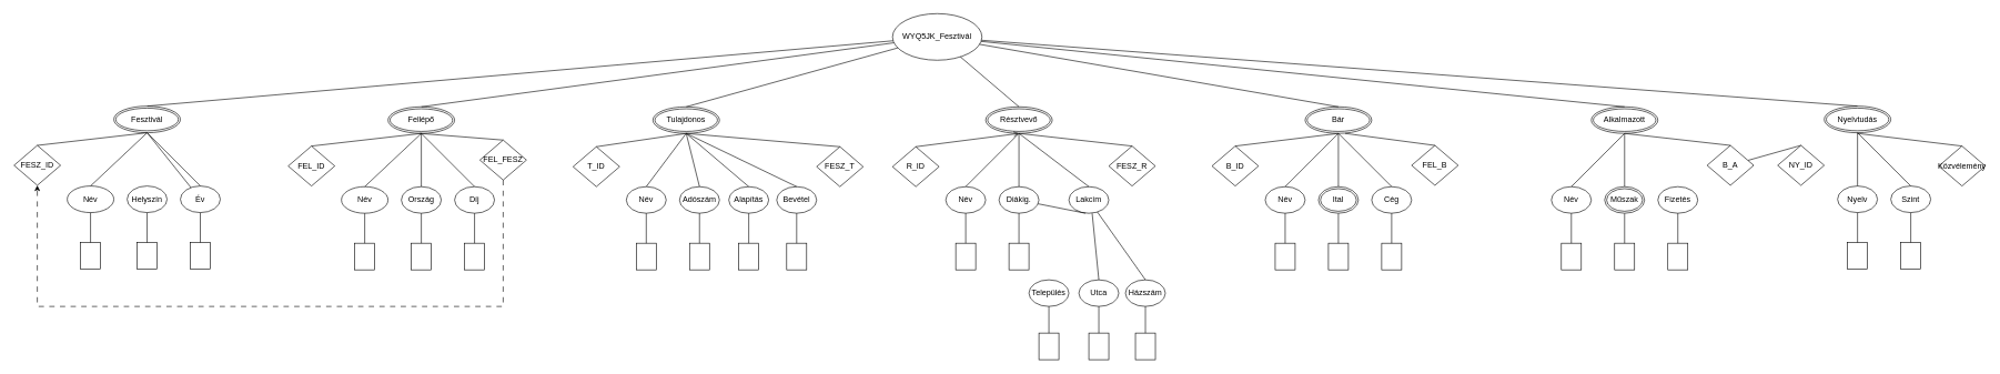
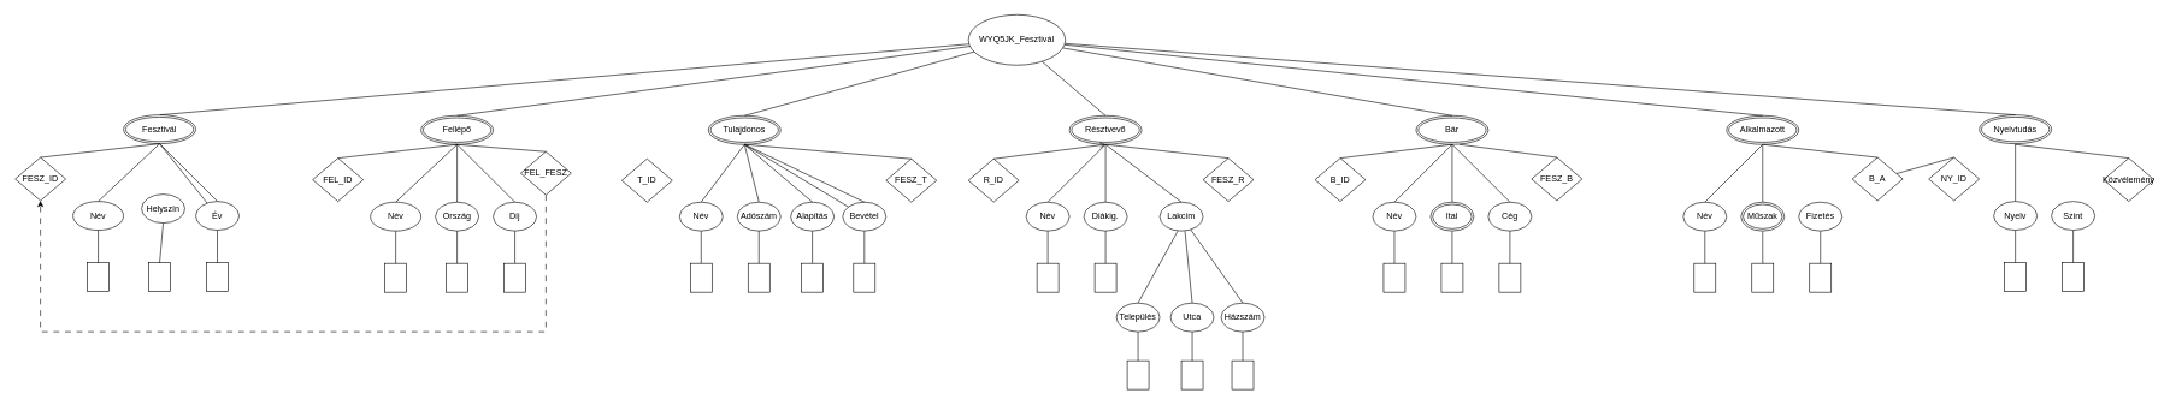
- <mxCell id="29" value="" style="endArrow=none;html=1;rounded=0;exitX=0.5;exitY=1;exitDx=0;exitDy=0;entryX=0.5;entryY=0;entryDx=0;entryDy=0;" parent="1" source="4" target="24" edge="1"><mxGeometry relative="1" as="geometry"><mxPoint x="980" y="230" as="sourcePoint" /><mxPoint x="1140" y="230" as="targetPoint" /></mxGeometry></mxCell>
+ <mxCell id="29" value="" style="endArrow=none;html=1;rounded=0;exitX=0.5;exitY=1;exitDx=0;exitDy=0;" parent="1" source="4" target="23" edge="1"><mxGeometry relative="1" as="geometry"><mxPoint x="980" y="230" as="sourcePoint" /><mxPoint x="1140" y="230" as="targetPoint" /></mxGeometry></mxCell>
- <mxCell id="81" value="" style="endArrow=none;html=1;rounded=0;exitX=0.5;exitY=0;exitDx=0;exitDy=0;entryX=0.5;entryY=1;entryDx=0;entryDy=0;" parent="1" source="78" target="77" edge="1"><mxGeometry relative="1" as="geometry"><mxPoint x="2810" y="229" as="sourcePoint" /><mxPoint x="2970" y="229" as="targetPoint" /></mxGeometry></mxCell>
- <mxCell id="111" value="FEL_B" style="shape=rhombus;perimeter=rhombusPerimeter;whiteSpace=wrap;html=1;align=center;" parent="1" vertex="1"><mxGeometry x="2120" y="218" width="70" height="60" as="geometry" /></mxCell>
+ <mxCell id="111" value="FESZ_B" style="shape=rhombus;perimeter=rhombusPerimeter;whiteSpace=wrap;html=1;align=center;" parent="1" vertex="1"><mxGeometry x="2120" y="218" width="70" height="60" as="geometry" /></mxCell>
- <mxCell id="115" value="Helyszín" style="ellipse;whiteSpace=wrap;html=1;align=center;" parent="1" vertex="1"><mxGeometry x="190" y="279" width="60" height="40" as="geometry" /></mxCell>
+ <mxCell id="115" value="Helyszín" style="ellipse;whiteSpace=wrap;html=1;align=center;" parent="1" vertex="1"><mxGeometry x="195" y="269" width="60" height="40" as="geometry" /></mxCell>
- <mxCell id="69" value="" style="endArrow=none;html=1;rounded=0;exitX=0.417;exitY=1;exitDx=0;exitDy=0;exitPerimeter=0;" parent="1" source="38" target="39" edge="1"><mxGeometry relative="1" as="geometry"><mxPoint x="1650" y="374.41" as="sourcePoint" /><mxPoint x="1810" y="374.41" as="targetPoint" /></mxGeometry></mxCell>
+ <mxCell id="69" value="" style="endArrow=none;html=1;rounded=0;exitX=0.417;exitY=1;exitDx=0;exitDy=0;entryX=0.5;entryY=0;entryDx=0;entryDy=0;exitPerimeter=0;" parent="1" source="38" target="66" edge="1"><mxGeometry relative="1" as="geometry"><mxPoint x="1650" y="374.41" as="sourcePoint" /><mxPoint x="1810" y="374.41" as="targetPoint" /></mxGeometry></mxCell>
